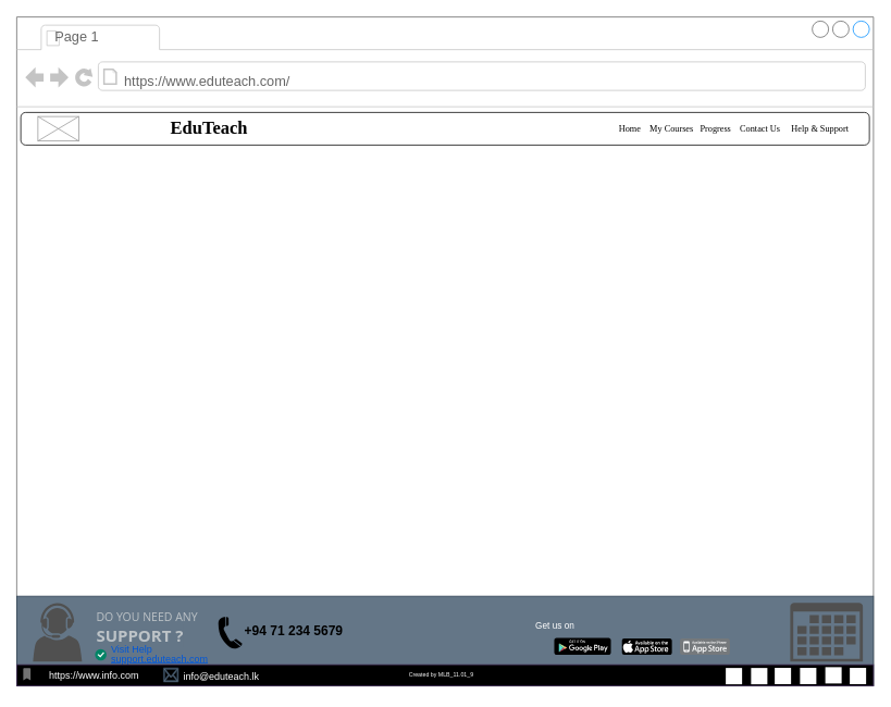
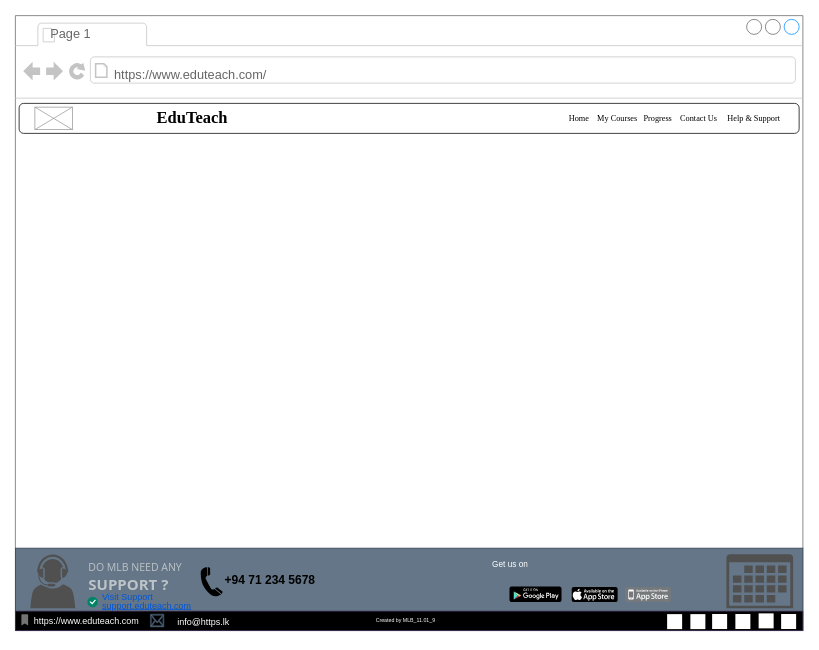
- <mxCell id="12" value="&lt;font style=&quot;font-size: 11px;&quot; color=&quot;#ffffff&quot;&gt;Get us on&lt;/font&gt;" style="text;html=1;strokeColor=none;fillColor=none;align=center;verticalAlign=middle;whiteSpace=wrap;rounded=0;" parent="1" vertex="1"><mxGeometry x="650" y="751.25" width="60" height="30" as="geometry" /></mxCell>
+ <mxCell id="12" value="&lt;font style=&quot;font-size: 11px;&quot; color=&quot;#ffffff&quot;&gt;Get us on&lt;/font&gt;" style="text;html=1;strokeColor=none;fillColor=none;align=center;verticalAlign=middle;whiteSpace=wrap;rounded=0;" parent="1" vertex="1"><mxGeometry x="650" y="736.25" width="60" height="30" as="geometry" /></mxCell>
- <mxCell id="13" value="&lt;p style=&quot;line-height: 90%;&quot;&gt;&lt;/p&gt;&lt;div style=&quot;text-align: left; line-height: 40%; font-size: 11px;&quot;&gt;&lt;p style=&quot;margin: 0px 0px 10px; color: rgb(189, 195, 199); font-family: &amp;quot;Open Sans&amp;quot;, sans-serif; font-size: 14px; line-height: 40%;&quot; dir=&quot;ltr&quot;&gt;&lt;span style=&quot;background-color: rgb(100, 118, 135);&quot;&gt;DO YOU NEED ANY&lt;/span&gt;&lt;/p&gt;&lt;p style=&quot;margin: 0px 0px 10px; color: rgb(189, 195, 199); font-family: &amp;quot;Open Sans&amp;quot;, sans-serif; font-size: 2rem; line-height: 40%;&quot;&gt;&lt;span style=&quot;font-weight: 700; font-size: 20px; background-color: rgb(100, 118, 135);&quot;&gt;SUPPORT ?&lt;/span&gt;&lt;/p&gt;&lt;/div&gt;&lt;p&gt;&lt;/p&gt;" style="text;html=1;strokeColor=none;fillColor=none;align=center;verticalAlign=middle;whiteSpace=wrap;rounded=0;" parent="1" vertex="1"><mxGeometry x="100" y="733.5" width="160" height="71.5" as="geometry" /></mxCell>
+ <mxCell id="13" value="&lt;p style=&quot;line-height: 90%;&quot;&gt;&lt;/p&gt;&lt;div style=&quot;text-align: left; line-height: 40%; font-size: 11px;&quot;&gt;&lt;p style=&quot;margin: 0px 0px 10px; color: rgb(189, 195, 199); font-family: &amp;quot;Open Sans&amp;quot;, sans-serif; font-size: 14px; line-height: 40%;&quot; dir=&quot;ltr&quot;&gt;&lt;span style=&quot;background-color: rgb(100, 118, 135);&quot;&gt;DO MLB NEED ANY&lt;/span&gt;&lt;/p&gt;&lt;p style=&quot;margin: 0px 0px 10px; color: rgb(189, 195, 199); font-family: &amp;quot;Open Sans&amp;quot;, sans-serif; font-size: 2rem; line-height: 40%;&quot;&gt;&lt;span style=&quot;font-weight: 700; font-size: 20px; background-color: rgb(100, 118, 135);&quot;&gt;SUPPORT ?&lt;/span&gt;&lt;/p&gt;&lt;/div&gt;&lt;p&gt;&lt;/p&gt;" style="text;html=1;strokeColor=none;fillColor=none;align=center;verticalAlign=middle;whiteSpace=wrap;rounded=0;" parent="1" vertex="1"><mxGeometry x="100" y="733.5" width="160" height="71.5" as="geometry" /></mxCell>
- <mxCell id="20" value="&lt;b&gt;&lt;font style=&quot;font-size: 16px;&quot;&gt;+94 71 234 5679&amp;nbsp;&lt;/font&gt;&lt;/b&gt;" style="text;html=1;strokeColor=none;fillColor=none;align=center;verticalAlign=middle;whiteSpace=wrap;rounded=0;" parent="1" vertex="1"><mxGeometry x="277" y="757.37" width="170" height="30" as="geometry" /></mxCell>
+ <mxCell id="20" value="&lt;b&gt;&lt;font style=&quot;font-size: 16px;&quot;&gt;+94 71 234 5678&amp;nbsp;&lt;/font&gt;&lt;/b&gt;" style="text;html=1;strokeColor=none;fillColor=none;align=center;verticalAlign=middle;whiteSpace=wrap;rounded=0;" parent="1" vertex="1"><mxGeometry x="277" y="757.37" width="170" height="30" as="geometry" /></mxCell>
- <mxCell id="16" value="&lt;p style=&quot;line-height: 90%;&quot;&gt;Visit Help&lt;br&gt;&lt;u&gt;support.eduteach.com&lt;/u&gt;&lt;/p&gt;" style="fillColor=none;strokeColor=none;html=1;fontColor=#0057D8;align=left;fontSize=12;sketch=0;" parent="1" vertex="1"><mxGeometry x="134" y="784.85" width="125" height="33" as="geometry" /></mxCell>
+ <mxCell id="16" value="&lt;p style=&quot;line-height: 90%;&quot;&gt;Visit Support&lt;br&gt;&lt;u&gt;support.eduteach.com&lt;/u&gt;&lt;/p&gt;" style="fillColor=none;strokeColor=none;html=1;fontColor=#0057D8;align=left;fontSize=12;sketch=0;" parent="1" vertex="1"><mxGeometry x="134" y="784.85" width="125" height="33" as="geometry" /></mxCell>
- <mxCell id="29" value="&lt;font color=&quot;#ffffff&quot;&gt;https://www.info.com&lt;/font&gt;" style="text;html=1;strokeColor=none;fillColor=none;align=center;verticalAlign=middle;whiteSpace=wrap;rounded=0;" parent="1" vertex="1"><mxGeometry x="30" y="812" width="170" height="30" as="geometry" /></mxCell>
+ <mxCell id="29" value="&lt;font color=&quot;#ffffff&quot;&gt;https://www.eduteach.com&lt;/font&gt;" style="text;html=1;strokeColor=none;fillColor=none;align=center;verticalAlign=middle;whiteSpace=wrap;rounded=0;" parent="1" vertex="1"><mxGeometry x="30" y="812" width="170" height="30" as="geometry" /></mxCell>
- <mxCell id="31" value="&lt;font color=&quot;#ffffff&quot;&gt;info@eduteach.lk&lt;/font&gt;" style="text;html=1;strokeColor=none;fillColor=none;align=center;verticalAlign=middle;whiteSpace=wrap;rounded=0;" parent="1" vertex="1"><mxGeometry x="186" y="814" width="170" height="30" as="geometry" /></mxCell>
+ <mxCell id="31" value="&lt;font color=&quot;#ffffff&quot;&gt;info@https.lk&lt;/font&gt;" style="text;html=1;strokeColor=none;fillColor=none;align=center;verticalAlign=middle;whiteSpace=wrap;rounded=0;" parent="1" vertex="1"><mxGeometry x="186" y="814" width="170" height="30" as="geometry" /></mxCell>
